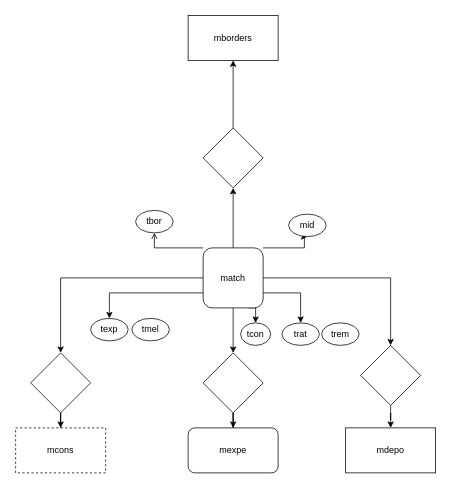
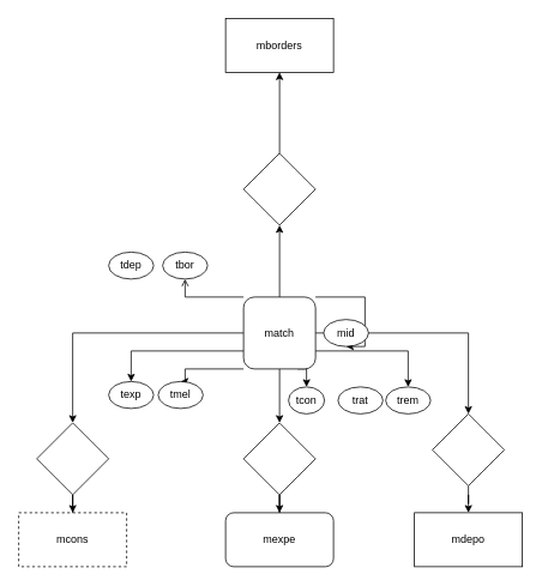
+ <mxCell id="27" value="tdep" style="ellipse;whiteSpace=wrap;html=1;" vertex="1" parent="1"><mxGeometry x="120" y="280" width="50" height="30" as="geometry" /></mxCell>
- <mxCell id="25" value="mid" style="ellipse;whiteSpace=wrap;html=1;" vertex="1" parent="1"><mxGeometry x="384" y="285" width="50" height="30" as="geometry" /></mxCell>
+ <mxCell id="25" value="mid" style="ellipse;whiteSpace=wrap;html=1;" vertex="1" parent="1"><mxGeometry x="359" y="355" width="50" height="30" as="geometry" /></mxCell>
- <mxCell id="8" style="edgeStyle=orthogonalEdgeStyle;rounded=0;orthogonalLoop=1;jettySize=auto;html=1;exitX=1;exitY=0.75;exitDx=0;exitDy=0;" edge="1" parent="1" source="12" target="29"><mxGeometry relative="1" as="geometry" /></mxCell>
+ <mxCell id="8" style="edgeStyle=orthogonalEdgeStyle;rounded=0;orthogonalLoop=1;jettySize=auto;html=1;exitX=1;exitY=0.75;exitDx=0;exitDy=0;entryX=0.5;entryY=0;entryDx=0;entryDy=0;" edge="1" parent="1" source="12" target="28"><mxGeometry relative="1" as="geometry" /></mxCell>
+ <mxCell id="9" style="edgeStyle=orthogonalEdgeStyle;rounded=0;orthogonalLoop=1;jettySize=auto;html=1;exitX=0;exitY=1;exitDx=0;exitDy=0;entryX=0.5;entryY=0;entryDx=0;entryDy=0;" edge="1" parent="1" source="12" target="30"><mxGeometry relative="1" as="geometry"><Array as="points"><mxPoint x="205" y="410" /></Array></mxGeometry></mxCell>
